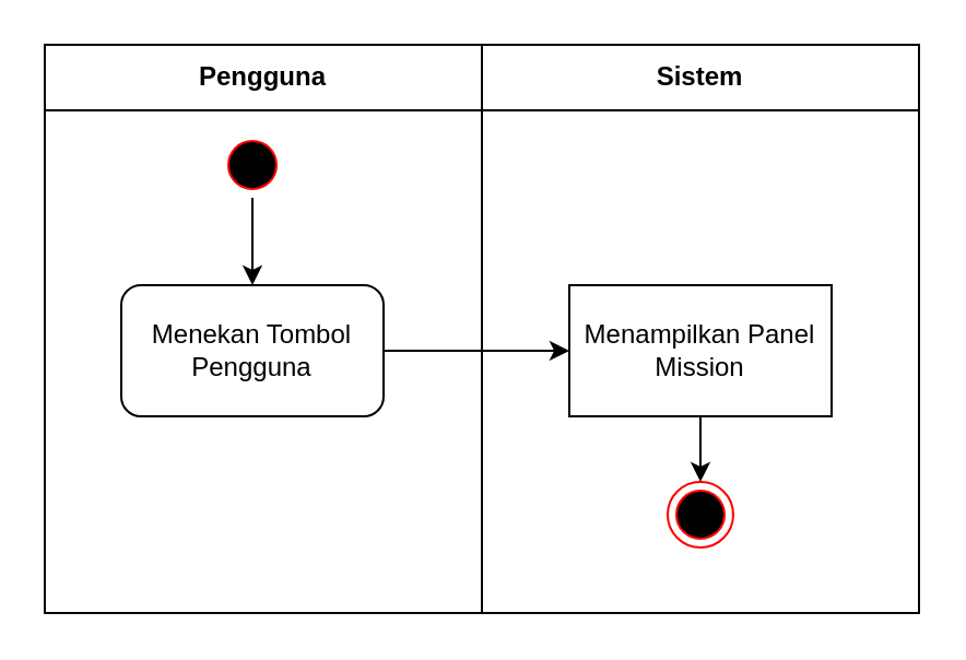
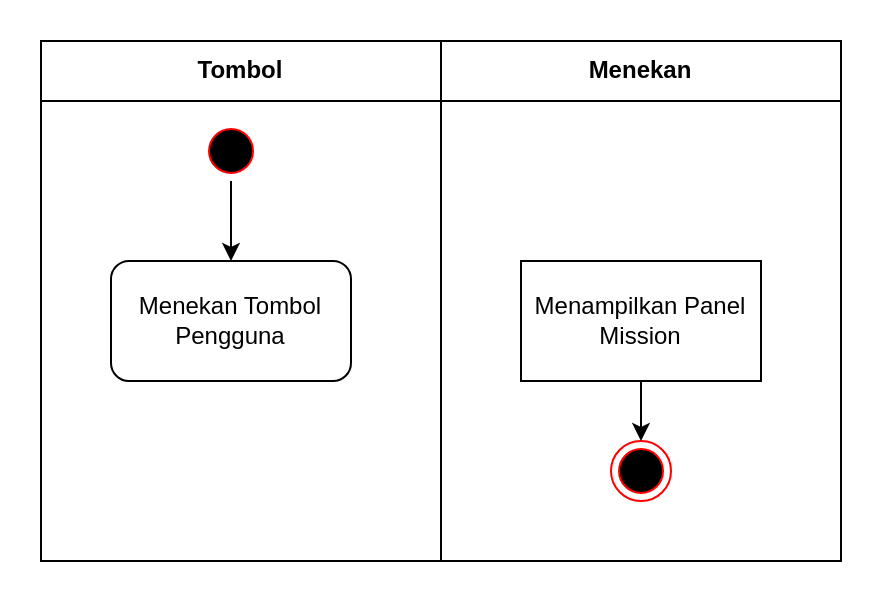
- <mxCell id="2" value="Pengguna" style="swimlane;whiteSpace=wrap;html=1;startSize=30;" parent="1" vertex="1"><mxGeometry x="20" y="20" width="200" height="260" as="geometry" /></mxCell>
+ <mxCell id="2" value="Tombol" style="swimlane;whiteSpace=wrap;html=1;startSize=30;" parent="1" vertex="1"><mxGeometry x="20" y="20" width="200" height="260" as="geometry" /></mxCell>
- <mxCell id="6" value="Sistem" style="swimlane;whiteSpace=wrap;html=1;startSize=30;" parent="1" vertex="1"><mxGeometry x="220" y="20" width="200" height="260" as="geometry" /></mxCell>
+ <mxCell id="6" value="Menekan" style="swimlane;whiteSpace=wrap;html=1;startSize=30;" parent="1" vertex="1"><mxGeometry x="220" y="20" width="200" height="260" as="geometry" /></mxCell>
- <mxCell id="10" value="" style="edgeStyle=orthogonalEdgeStyle;rounded=0;orthogonalLoop=1;jettySize=auto;html=1;exitX=1;exitY=0.5;exitDx=0;exitDy=0;" parent="1" source="5" target="7" edge="1"><mxGeometry relative="1" as="geometry"><mxPoint x="190" y="150.029" as="sourcePoint" /></mxGeometry></mxCell>
